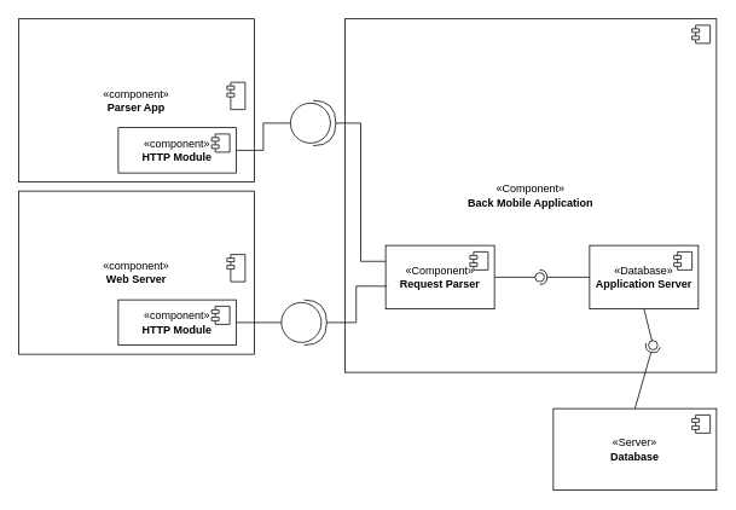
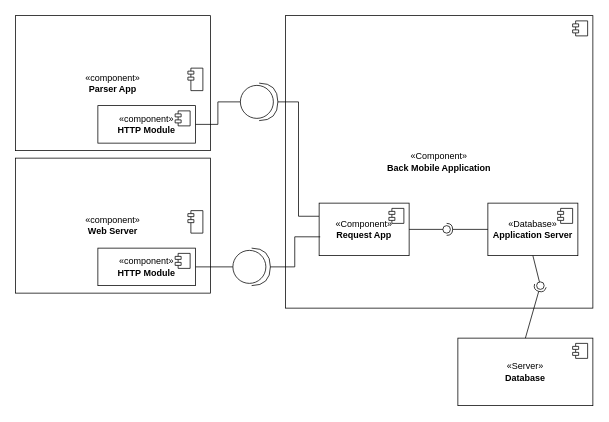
- <mxCell id="17" value="«Component»&lt;br&gt;&lt;b&gt;Request Parser&lt;/b&gt;" style="html=1;dropTarget=0;whiteSpace=wrap;" vertex="1" parent="1"><mxGeometry x="425" y="270" width="120" height="70" as="geometry" /></mxCell>
+ <mxCell id="17" value="«Component»&lt;br&gt;&lt;b&gt;Request App&lt;/b&gt;" style="html=1;dropTarget=0;whiteSpace=wrap;" vertex="1" parent="1"><mxGeometry x="425" y="270" width="120" height="70" as="geometry" /></mxCell>
